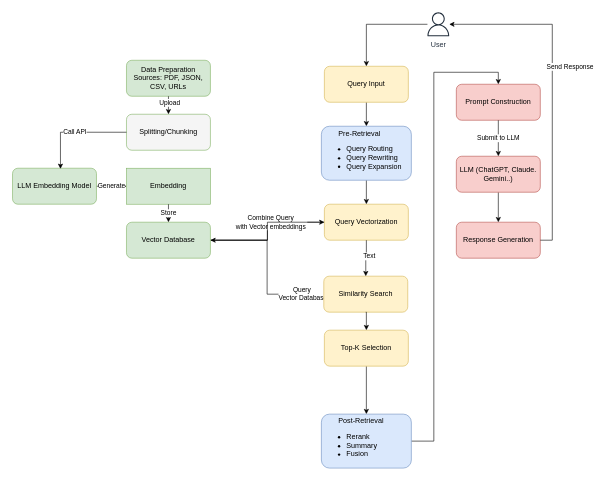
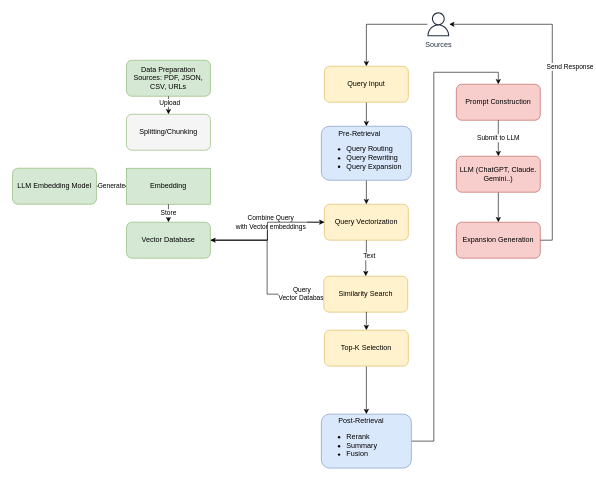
- <mxCell id="35" value="User" style="sketch=0;outlineConnect=0;fontColor=#232F3E;gradientColor=none;fillColor=#232F3D;strokeColor=none;dashed=0;verticalLabelPosition=bottom;verticalAlign=top;align=center;html=1;fontSize=12;fontStyle=0;aspect=fixed;pointerEvents=1;shape=mxgraph.aws4.user;" parent="1" vertex="1"><mxGeometry x="710" y="20" width="40" height="40" as="geometry" /></mxCell>
+ <mxCell id="35" value="Sources" style="sketch=0;outlineConnect=0;fontColor=#232F3E;gradientColor=none;fillColor=#232F3D;strokeColor=none;dashed=0;verticalLabelPosition=bottom;verticalAlign=top;align=center;html=1;fontSize=12;fontStyle=0;aspect=fixed;pointerEvents=1;shape=mxgraph.aws4.user;" parent="1" vertex="1"><mxGeometry x="710" y="20" width="40" height="40" as="geometry" /></mxCell>
- <mxCell id="29" value="Call API" style="edgeStyle=orthogonalEdgeStyle;rounded=0;orthogonalLoop=1;jettySize=auto;html=1;entryX=0.571;entryY=0.017;entryDx=0;entryDy=0;entryPerimeter=0;" parent="1" source="3" target="28" edge="1"><mxGeometry relative="1" as="geometry" /></mxCell>
- <mxCell id="18" value="Response Generation" style="rounded=1;whiteSpace=wrap;html=1;fillColor=#f8cecc;strokeColor=#b85450;" parent="1" vertex="1"><mxGeometry x="760" y="370" width="140" height="60" as="geometry" /></mxCell>
+ <mxCell id="18" value="Expansion Generation" style="rounded=1;whiteSpace=wrap;html=1;fillColor=#f8cecc;strokeColor=#b85450;" parent="1" vertex="1"><mxGeometry x="760" y="370" width="140" height="60" as="geometry" /></mxCell>
